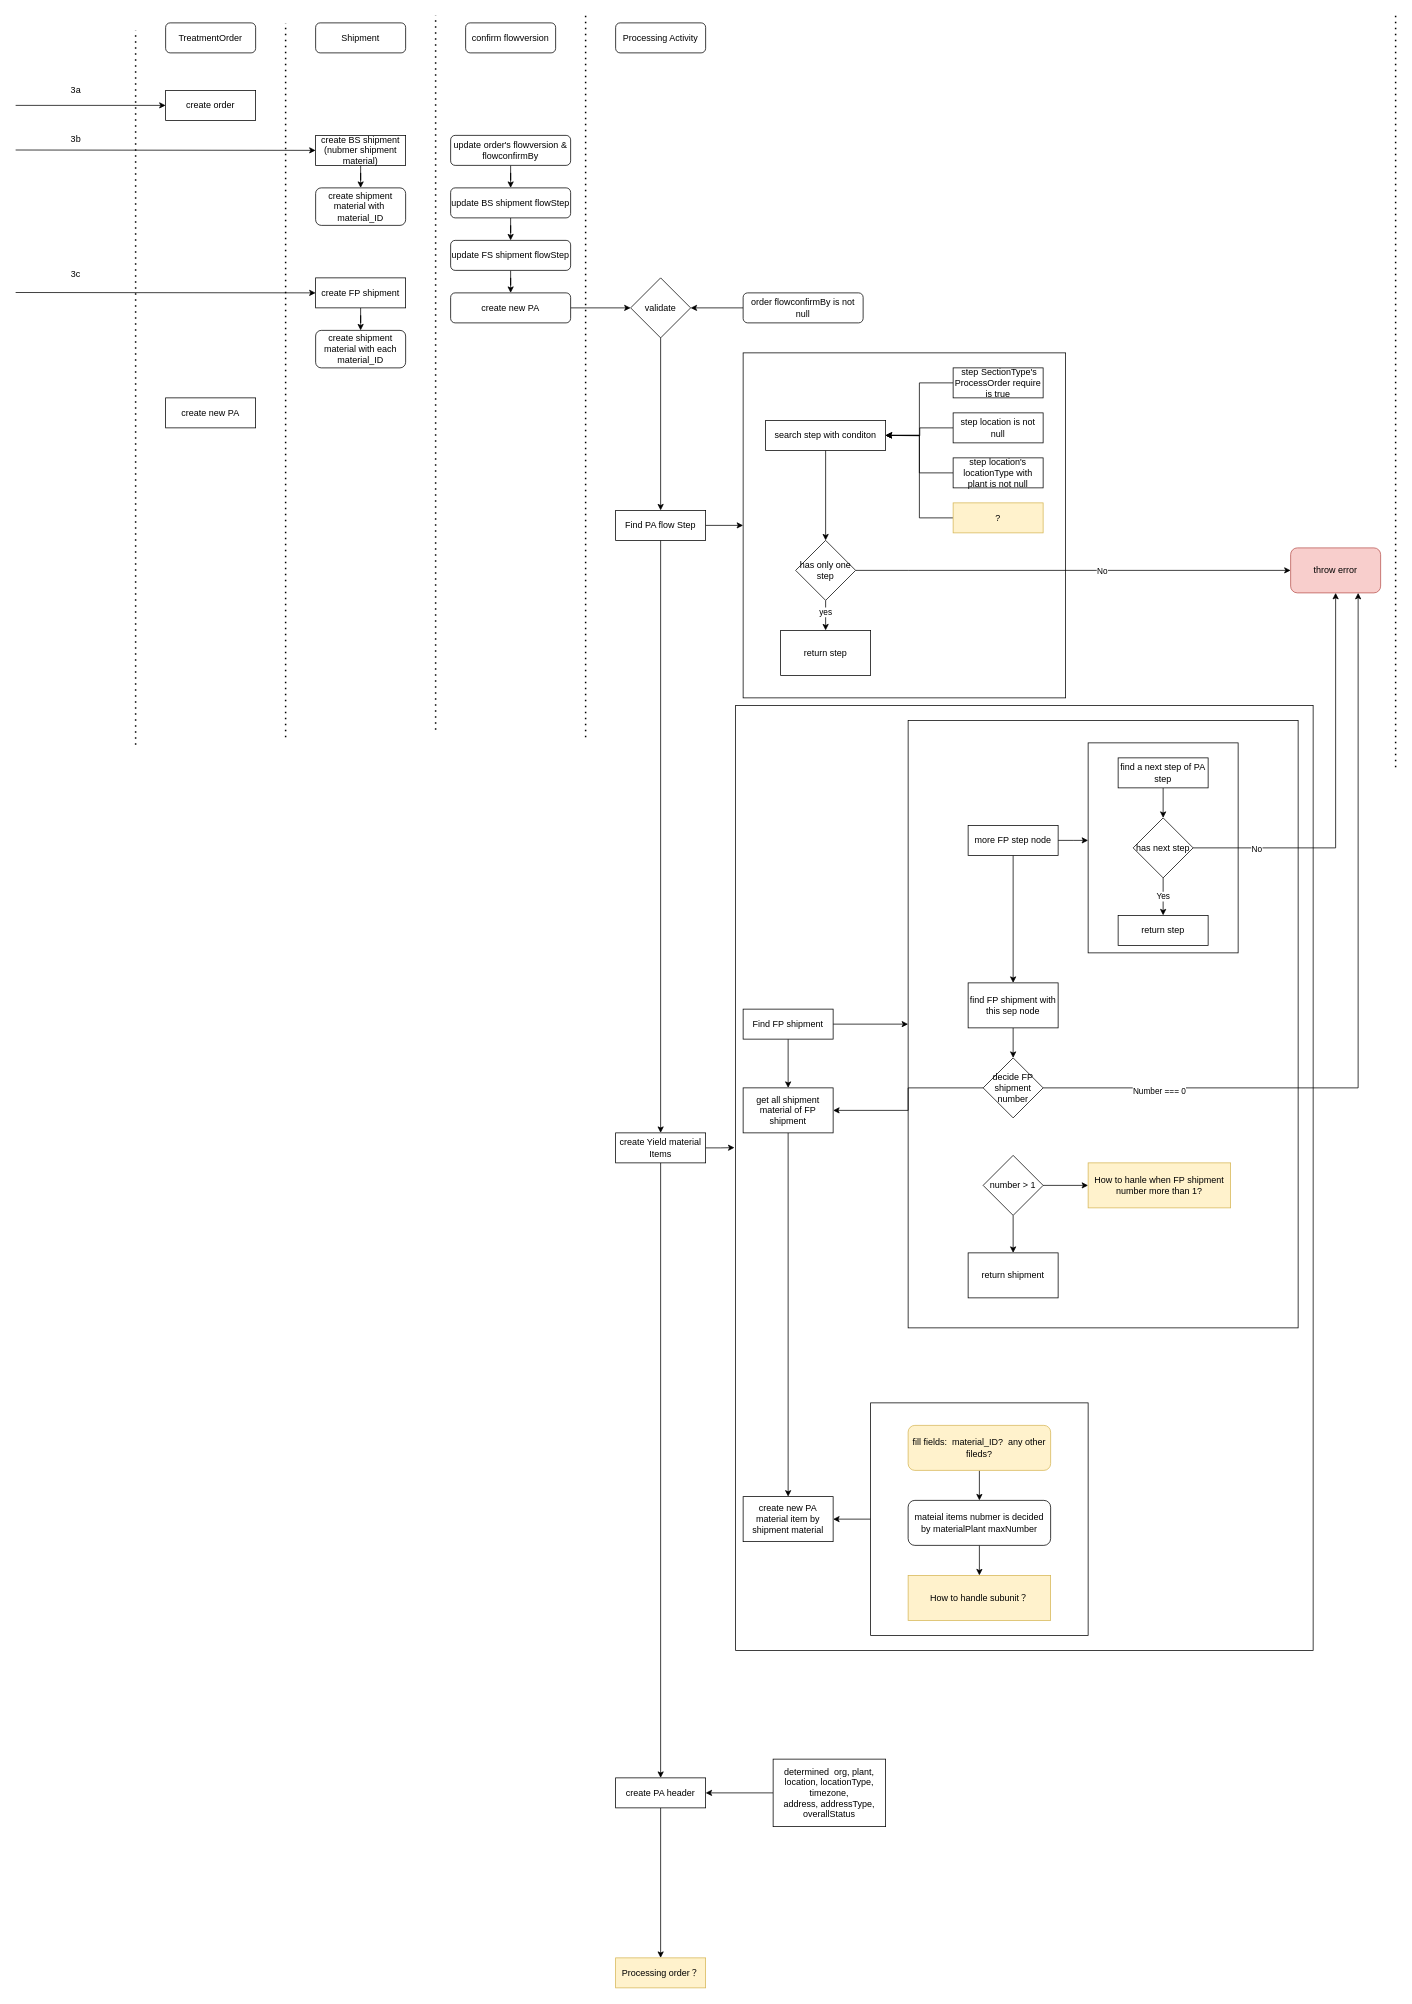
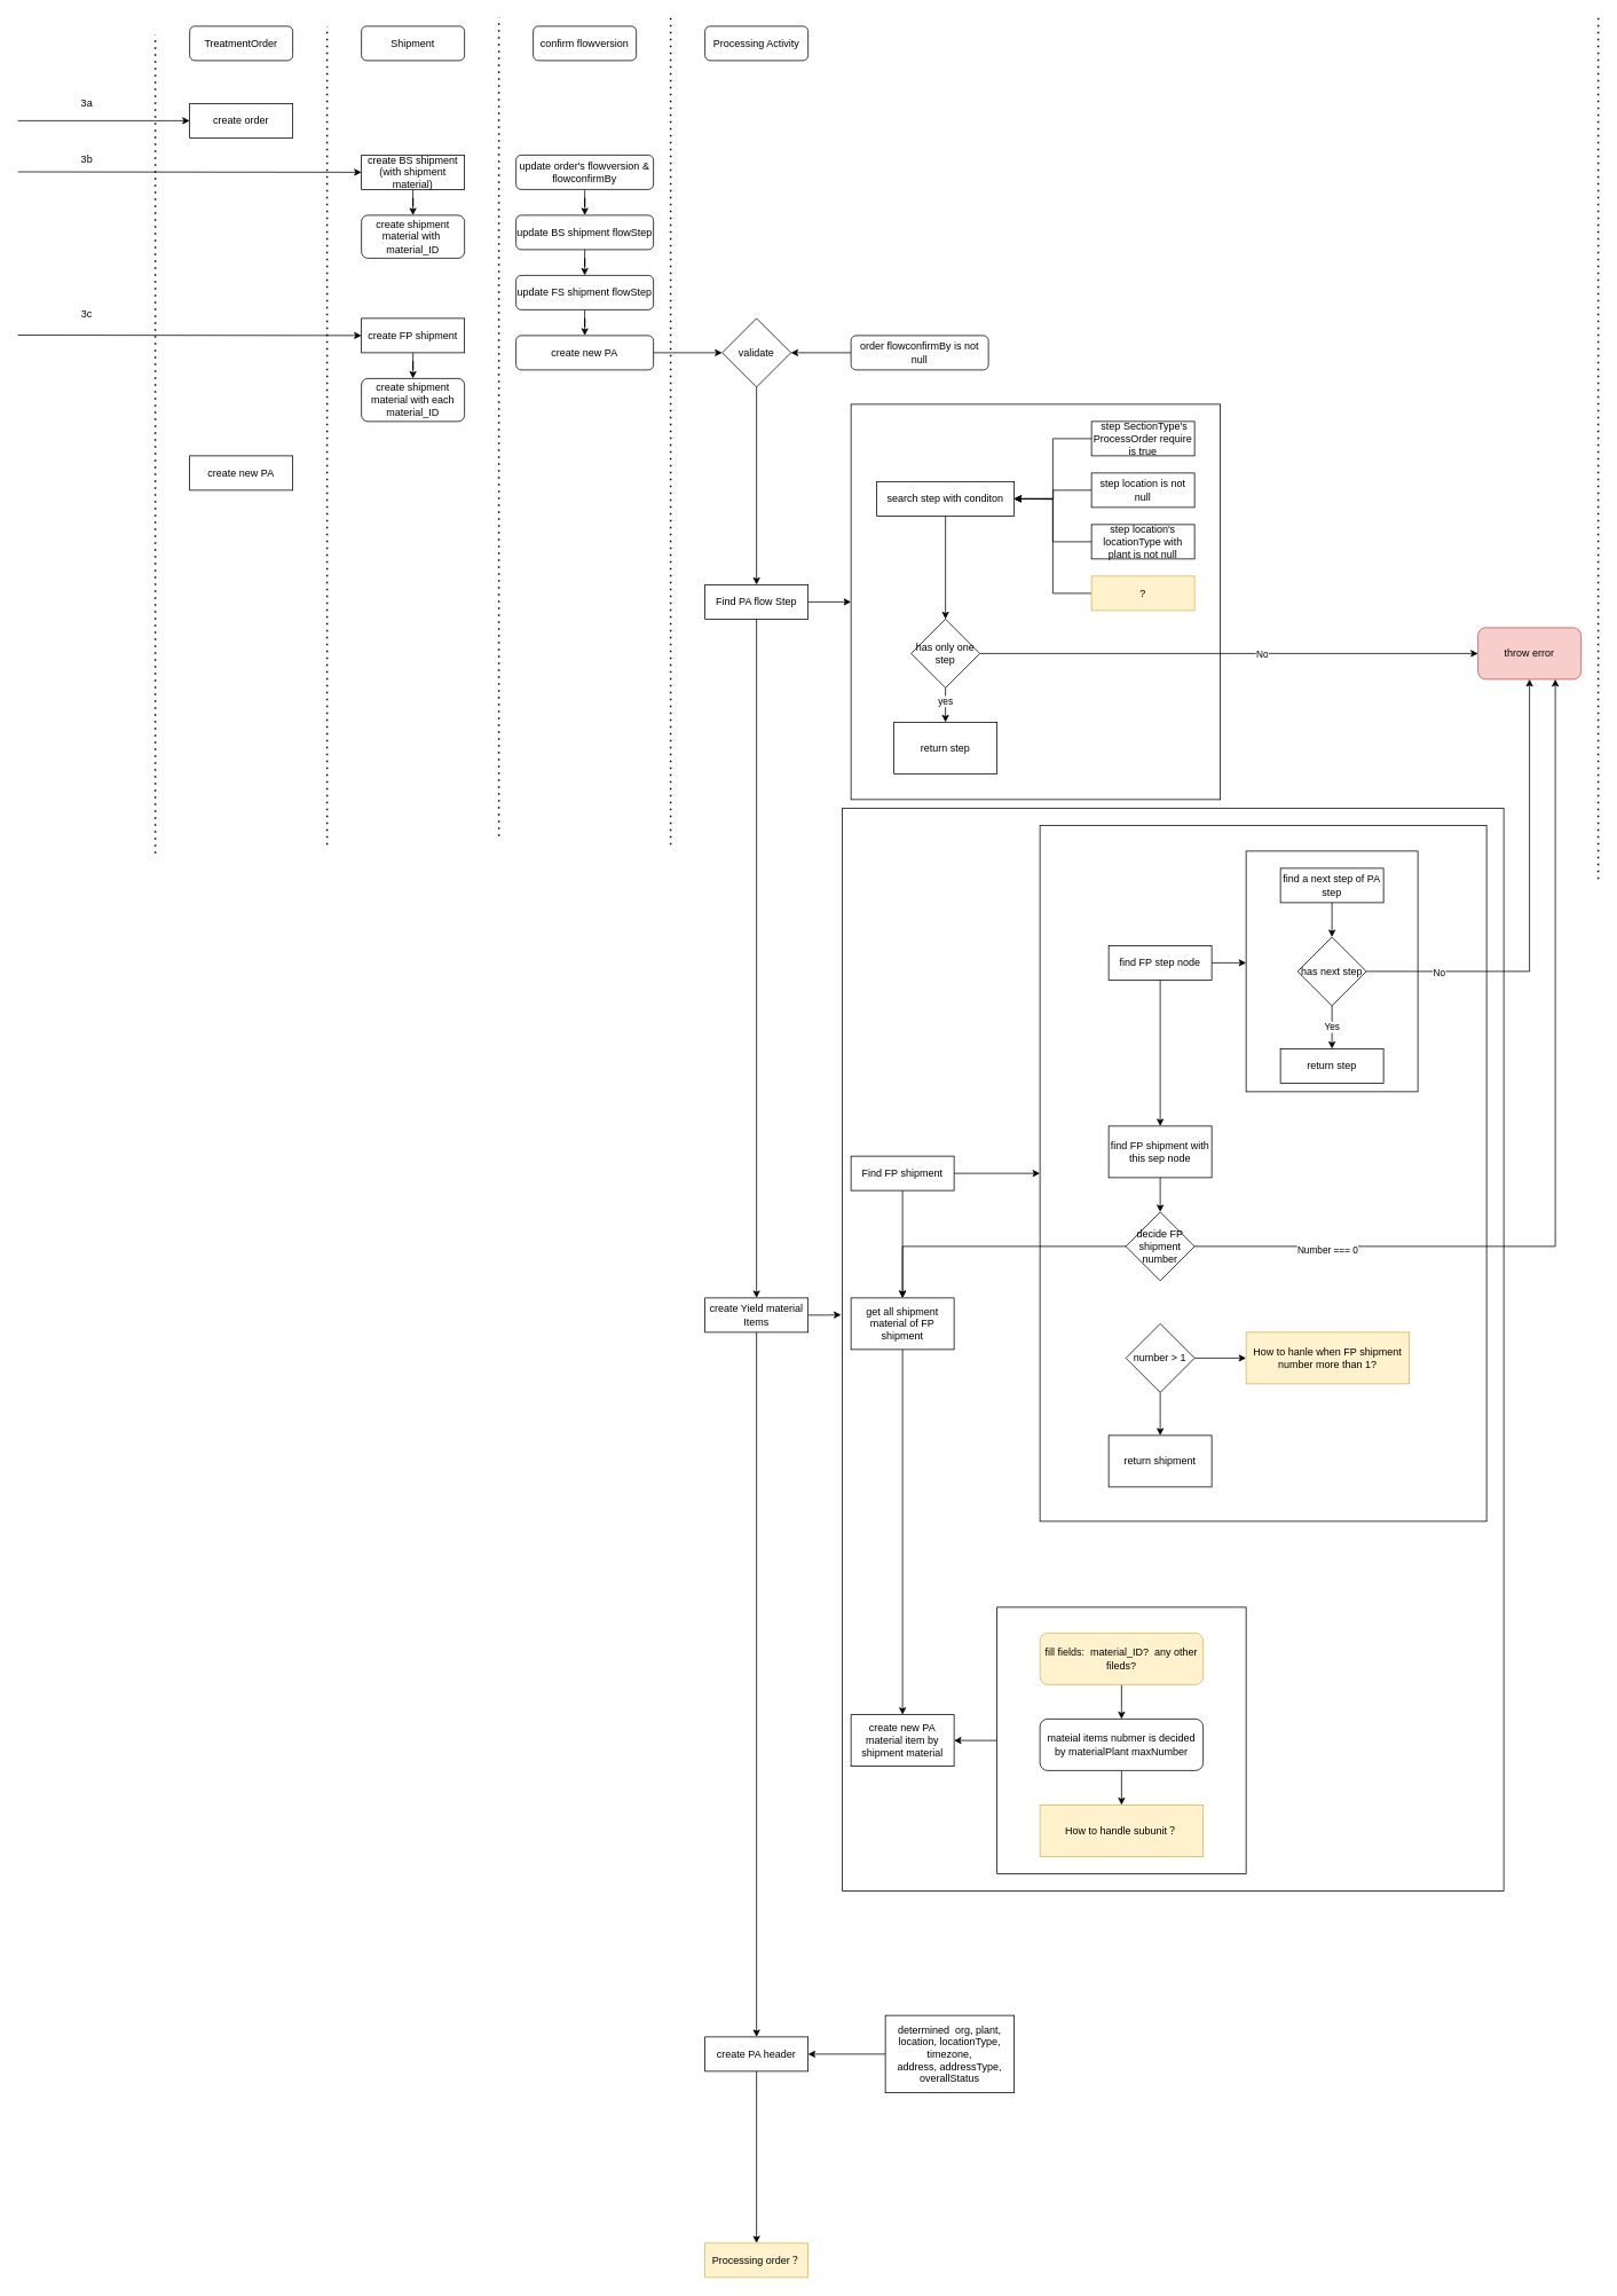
- <mxCell id="15" value="create BS shipment&lt;br&gt;(nubmer shipment material)" style="rounded=0;whiteSpace=wrap;html=1;" vertex="1" parent="1"><mxGeometry x="420" y="180" width="120" height="40" as="geometry" /></mxCell>
+ <mxCell id="15" value="create BS shipment&lt;br&gt;(with shipment material)" style="rounded=0;whiteSpace=wrap;html=1;" vertex="1" parent="1"><mxGeometry x="420" y="180" width="120" height="40" as="geometry" /></mxCell>
- <mxCell id="69" value="more FP step node" style="rounded=0;whiteSpace=wrap;html=1;" vertex="1" parent="1"><mxGeometry x="1290" y="1100" width="120" height="40" as="geometry" /></mxCell>
+ <mxCell id="69" value="find FP step node" style="rounded=0;whiteSpace=wrap;html=1;" vertex="1" parent="1"><mxGeometry x="1290" y="1100" width="120" height="40" as="geometry" /></mxCell>
- <mxCell id="90" value="get all shipment material of FP shipment" style="rounded=0;whiteSpace=wrap;html=1;" vertex="1" parent="1"><mxGeometry x="990" y="1450" width="120" height="60" as="geometry" /></mxCell>
+ <mxCell id="90" value="get all shipment material of FP shipment" style="rounded=0;whiteSpace=wrap;html=1;" vertex="1" parent="1"><mxGeometry x="990" y="1510" width="120" height="60" as="geometry" /></mxCell>
